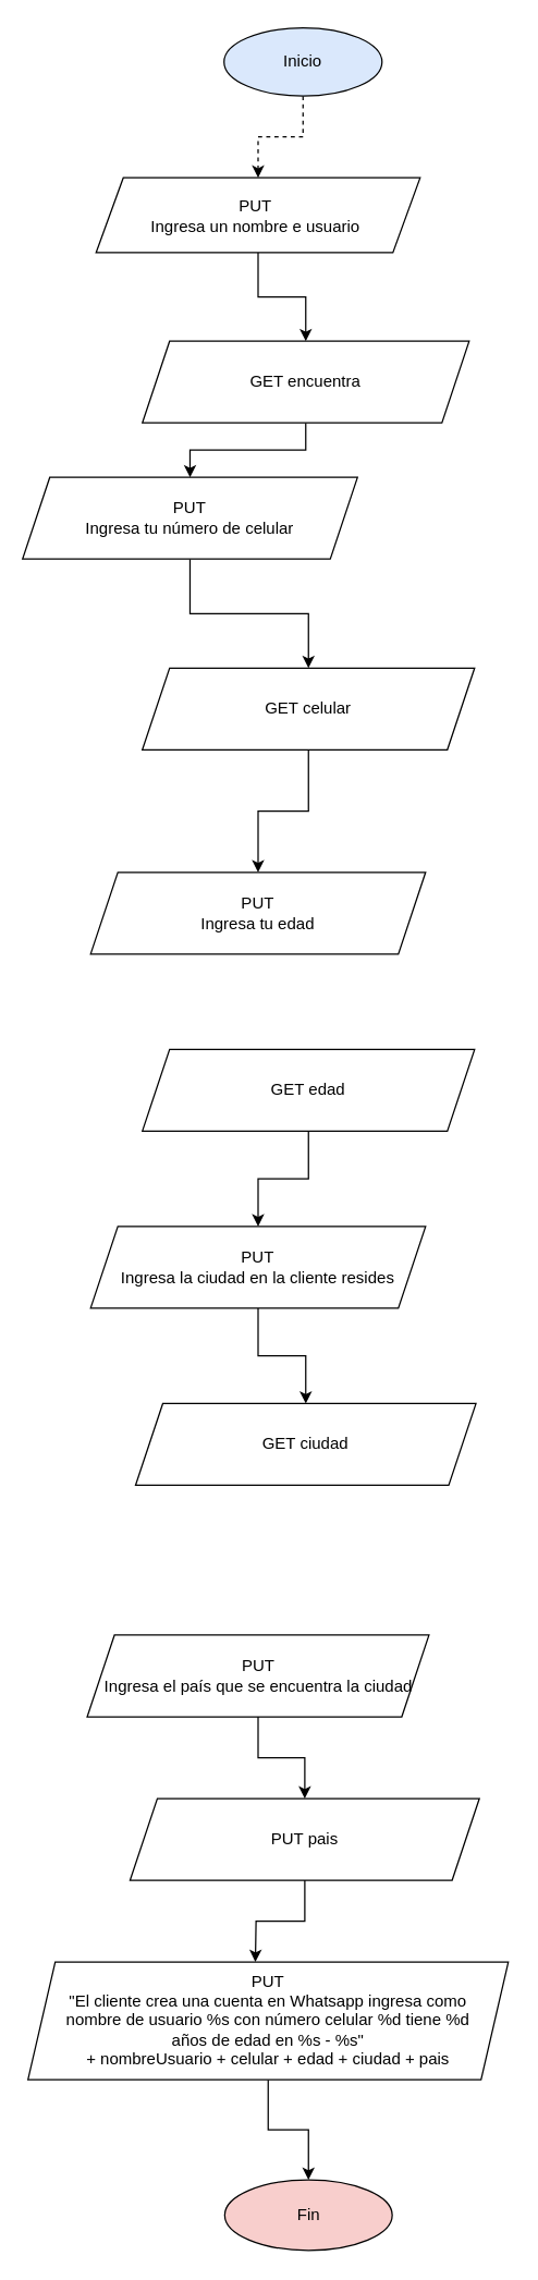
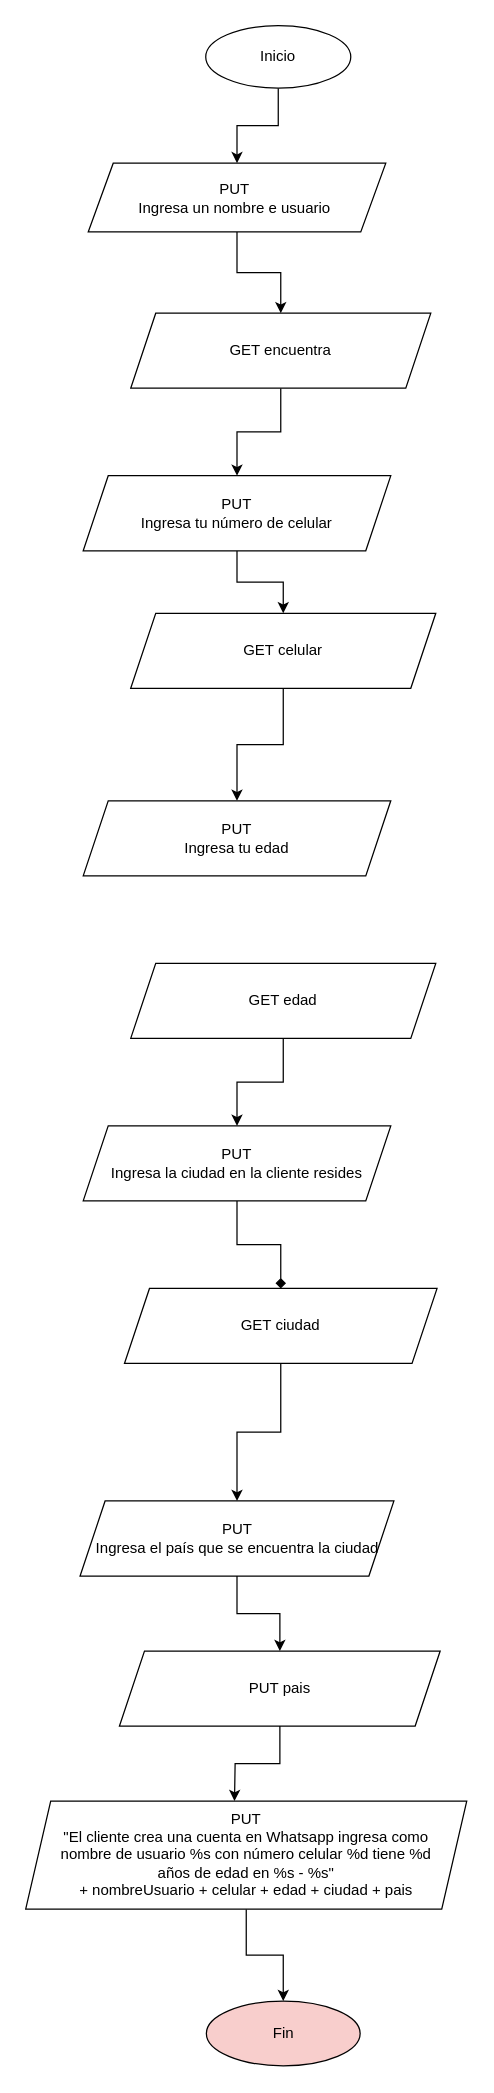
- <mxCell id="3" value="Inicio" style="ellipse;whiteSpace=wrap;html=1;fillColor=#dae8fc;" vertex="1" parent="1"><mxGeometry x="164" y="20" width="116" height="50" as="geometry" /></mxCell>
+ <mxCell id="3" value="Inicio" style="ellipse;whiteSpace=wrap;html=1;" vertex="1" parent="1"><mxGeometry x="164" y="20" width="116" height="50" as="geometry" /></mxCell>
- <mxCell id="2" value="" style="edgeStyle=orthogonalEdgeStyle;rounded=0;orthogonalLoop=1;jettySize=auto;html=1;dashed=1;" edge="1" parent="1" source="3" target="5"><mxGeometry relative="1" as="geometry" /></mxCell>
+ <mxCell id="2" value="" style="edgeStyle=orthogonalEdgeStyle;rounded=0;orthogonalLoop=1;jettySize=auto;html=1;" edge="1" parent="1" source="3" target="5"><mxGeometry relative="1" as="geometry" /></mxCell>
- <mxCell id="9" value="PUT&lt;br&gt;Ingresa tu número de celular" style="shape=parallelogram;perimeter=parallelogramPerimeter;whiteSpace=wrap;html=1;fixedSize=1;" vertex="1" parent="1"><mxGeometry x="16" y="350" width="246" height="60" as="geometry" /></mxCell>
+ <mxCell id="9" value="PUT&lt;br&gt;Ingresa tu número de celular" style="shape=parallelogram;perimeter=parallelogramPerimeter;whiteSpace=wrap;html=1;fixedSize=1;" vertex="1" parent="1"><mxGeometry x="66" y="380" width="246" height="60" as="geometry" /></mxCell>
- <mxCell id="15" value="" style="edgeStyle=orthogonalEdgeStyle;rounded=0;orthogonalLoop=1;jettySize=auto;html=1;" edge="1" parent="1" source="16" target="18"><mxGeometry relative="1" as="geometry" /></mxCell>
+ <mxCell id="15" value="" style="edgeStyle=orthogonalEdgeStyle;rounded=0;orthogonalLoop=1;jettySize=auto;html=1;endArrow=diamond;" edge="1" parent="1" source="16" target="18"><mxGeometry relative="1" as="geometry" /></mxCell>
+ <mxCell id="17" value="" style="edgeStyle=orthogonalEdgeStyle;rounded=0;orthogonalLoop=1;jettySize=auto;html=1;" edge="1" parent="1" source="18" target="20"><mxGeometry relative="1" as="geometry" /></mxCell>
